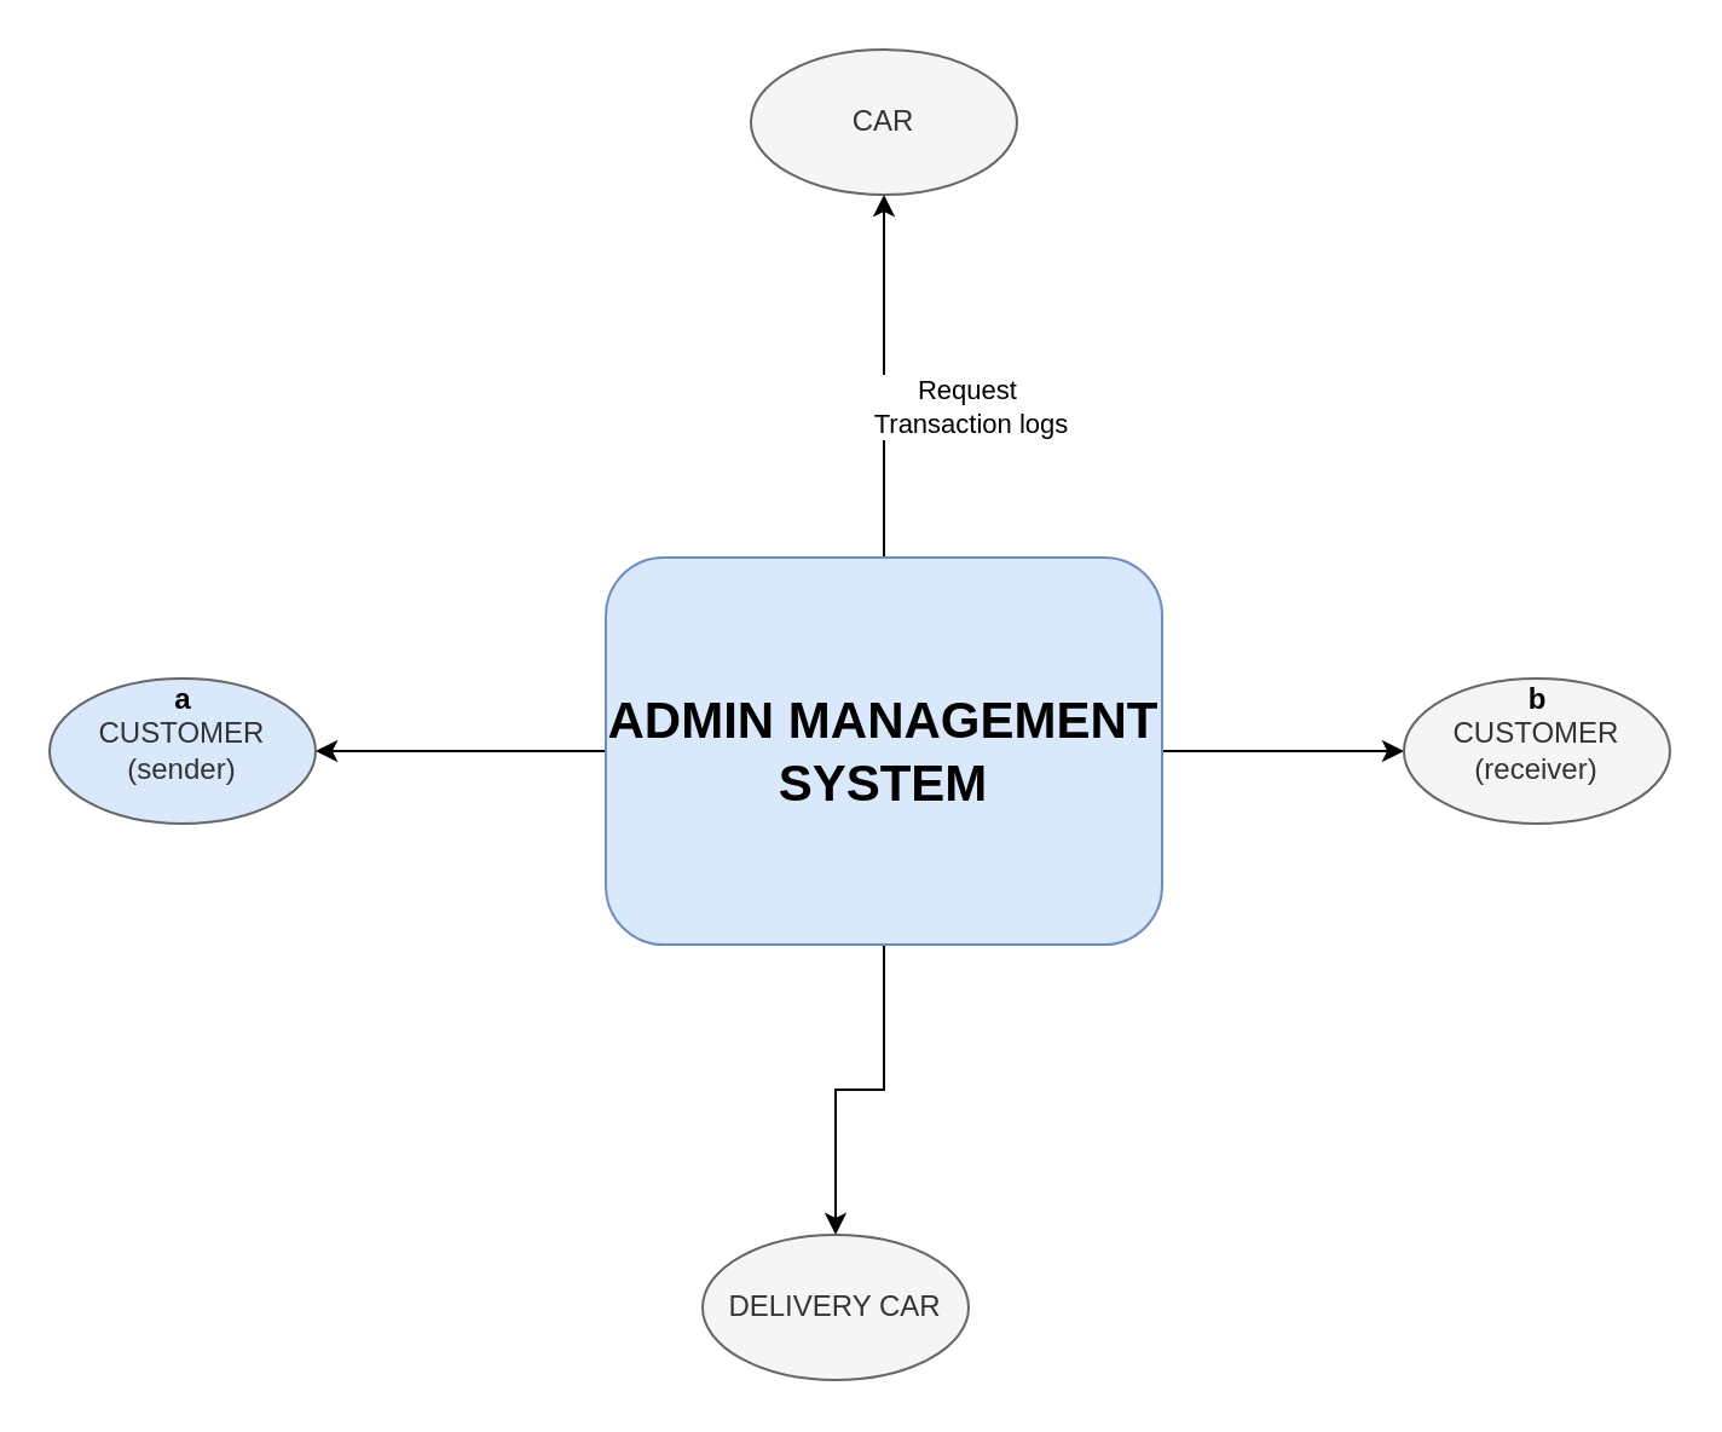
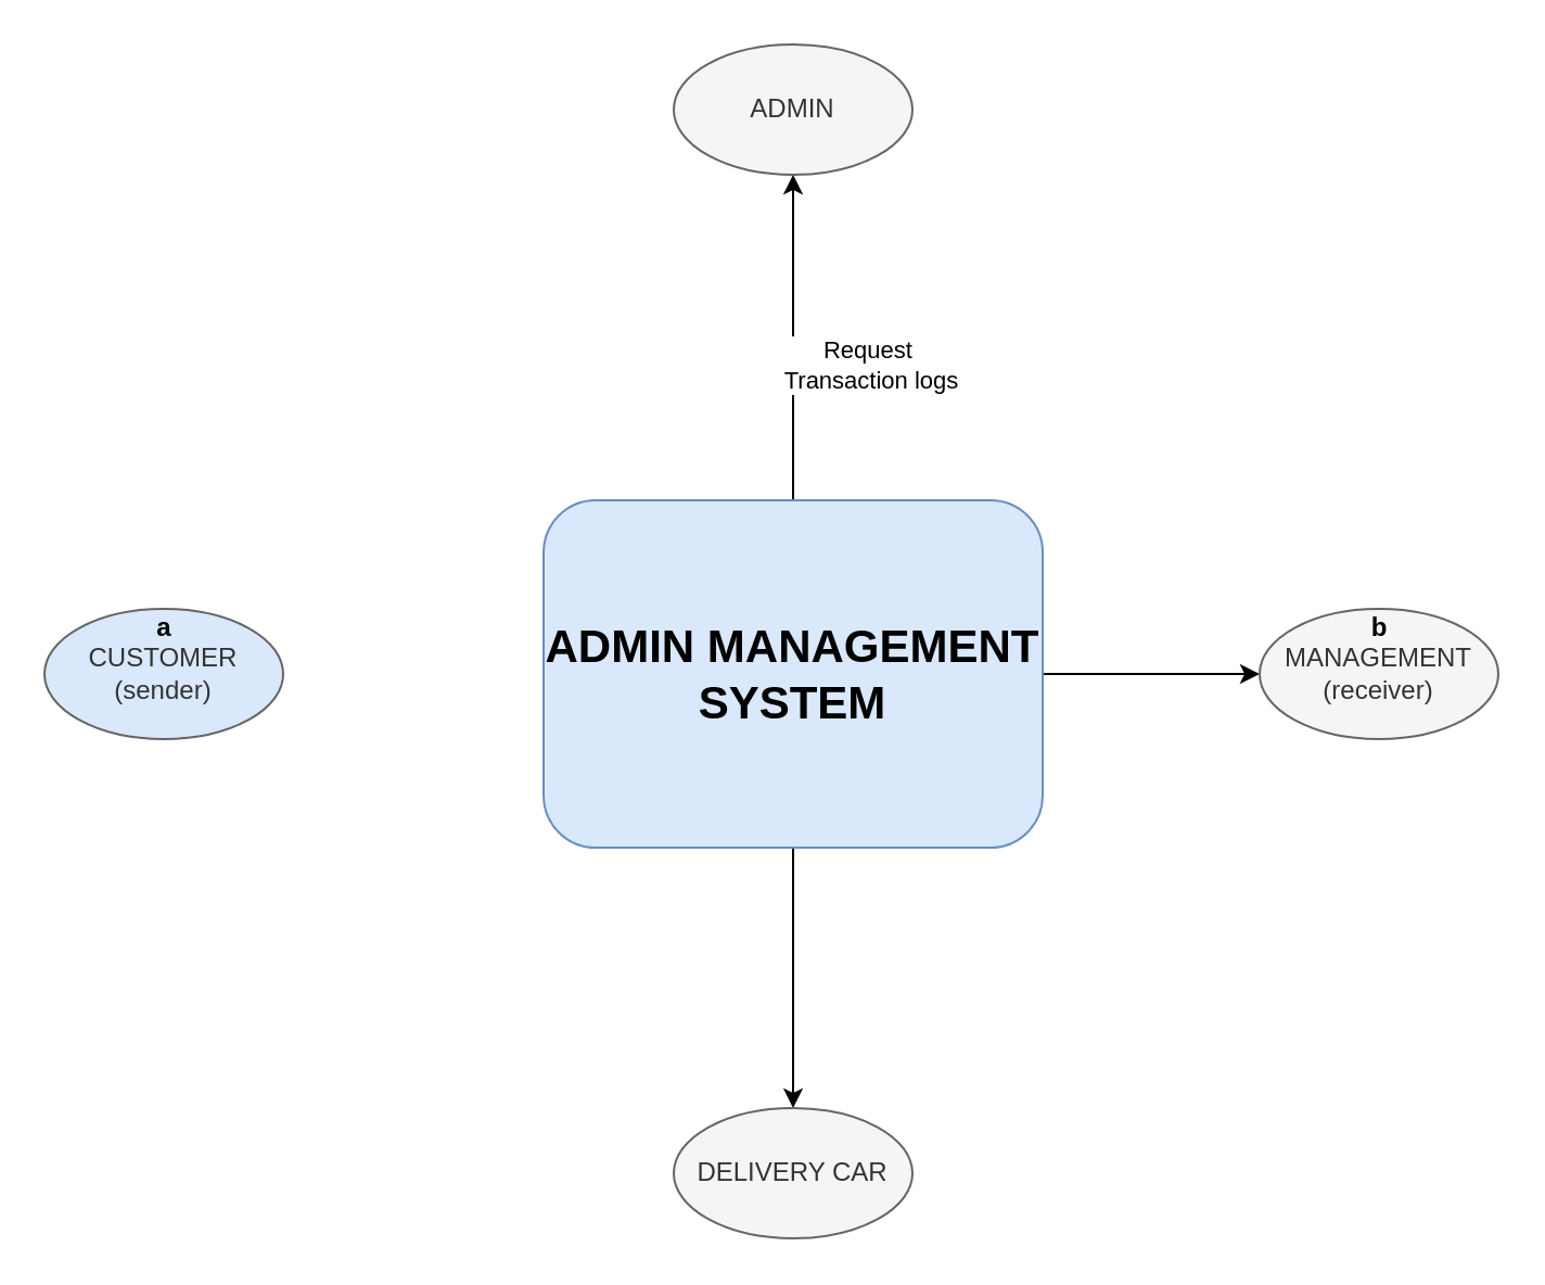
- <mxCell id="10" value="CAR" style="ellipse;whiteSpace=wrap;html=1;rounded=1;fillColor=#f5f5f5;fontColor=#333333;strokeColor=#666666;" vertex="1" parent="1"><mxGeometry x="310" y="20" width="110" height="60" as="geometry" /></mxCell>
+ <mxCell id="10" value="ADMIN" style="ellipse;whiteSpace=wrap;html=1;rounded=1;fillColor=#f5f5f5;fontColor=#333333;strokeColor=#666666;" vertex="1" parent="1"><mxGeometry x="310" y="20" width="110" height="60" as="geometry" /></mxCell>
- <mxCell id="2" value="" style="edgeStyle=orthogonalEdgeStyle;rounded=0;orthogonalLoop=1;jettySize=auto;html=1;" edge="1" parent="1" source="7" target="8"><mxGeometry relative="1" as="geometry" /></mxCell>
- <mxCell id="9" value="CUSTOMER&lt;div&gt;(receiver)&lt;/div&gt;" style="ellipse;whiteSpace=wrap;html=1;rounded=1;fillColor=#f5f5f5;fontColor=#333333;strokeColor=#666666;" vertex="1" parent="1"><mxGeometry x="580" y="280" width="110" height="60" as="geometry" /></mxCell>
+ <mxCell id="9" value="MANAGEMENT&lt;div&gt;(receiver)&lt;/div&gt;" style="ellipse;whiteSpace=wrap;html=1;rounded=1;fillColor=#f5f5f5;fontColor=#333333;strokeColor=#666666;" vertex="1" parent="1"><mxGeometry x="580" y="280" width="110" height="60" as="geometry" /></mxCell>
- <mxCell id="11" value="DELIVERY CAR" style="ellipse;whiteSpace=wrap;html=1;rounded=1;fillColor=#f5f5f5;fontColor=#333333;strokeColor=#666666;" vertex="1" parent="1"><mxGeometry x="290" y="510" width="110" height="60" as="geometry" /></mxCell>
+ <mxCell id="11" value="DELIVERY CAR" style="ellipse;whiteSpace=wrap;html=1;rounded=1;fillColor=#f5f5f5;fontColor=#333333;strokeColor=#666666;" vertex="1" parent="1"><mxGeometry x="310" y="510" width="110" height="60" as="geometry" /></mxCell>
